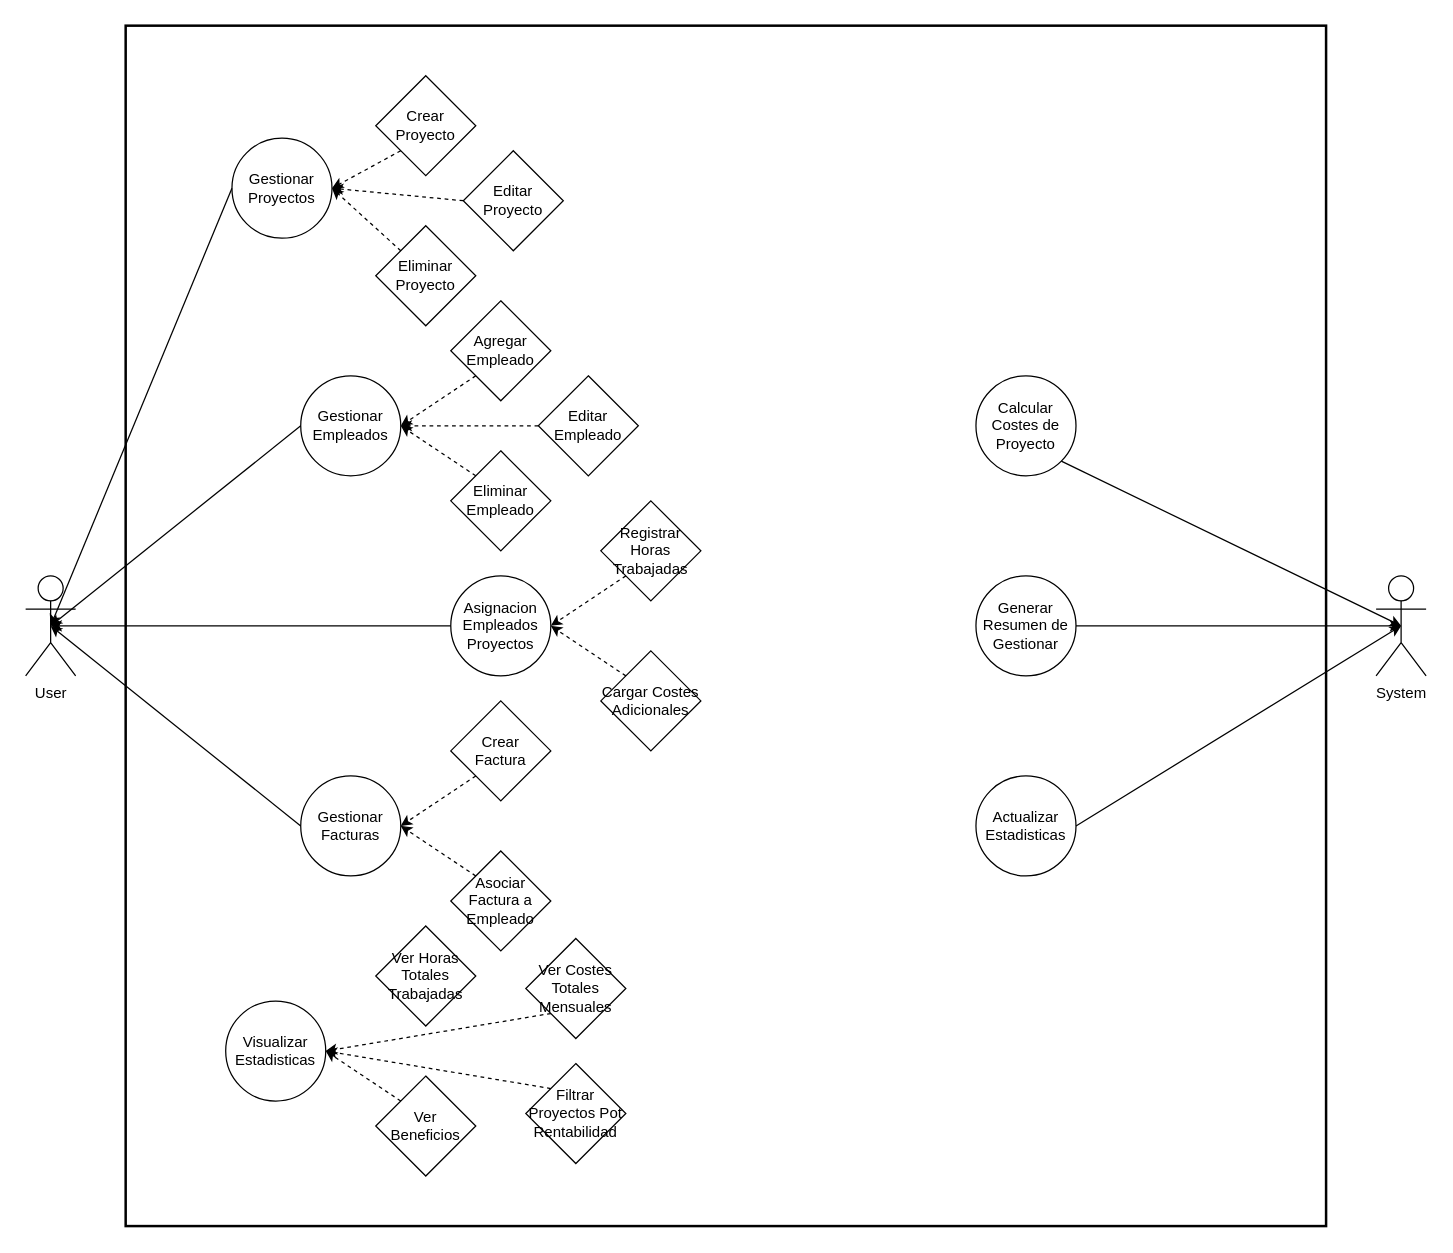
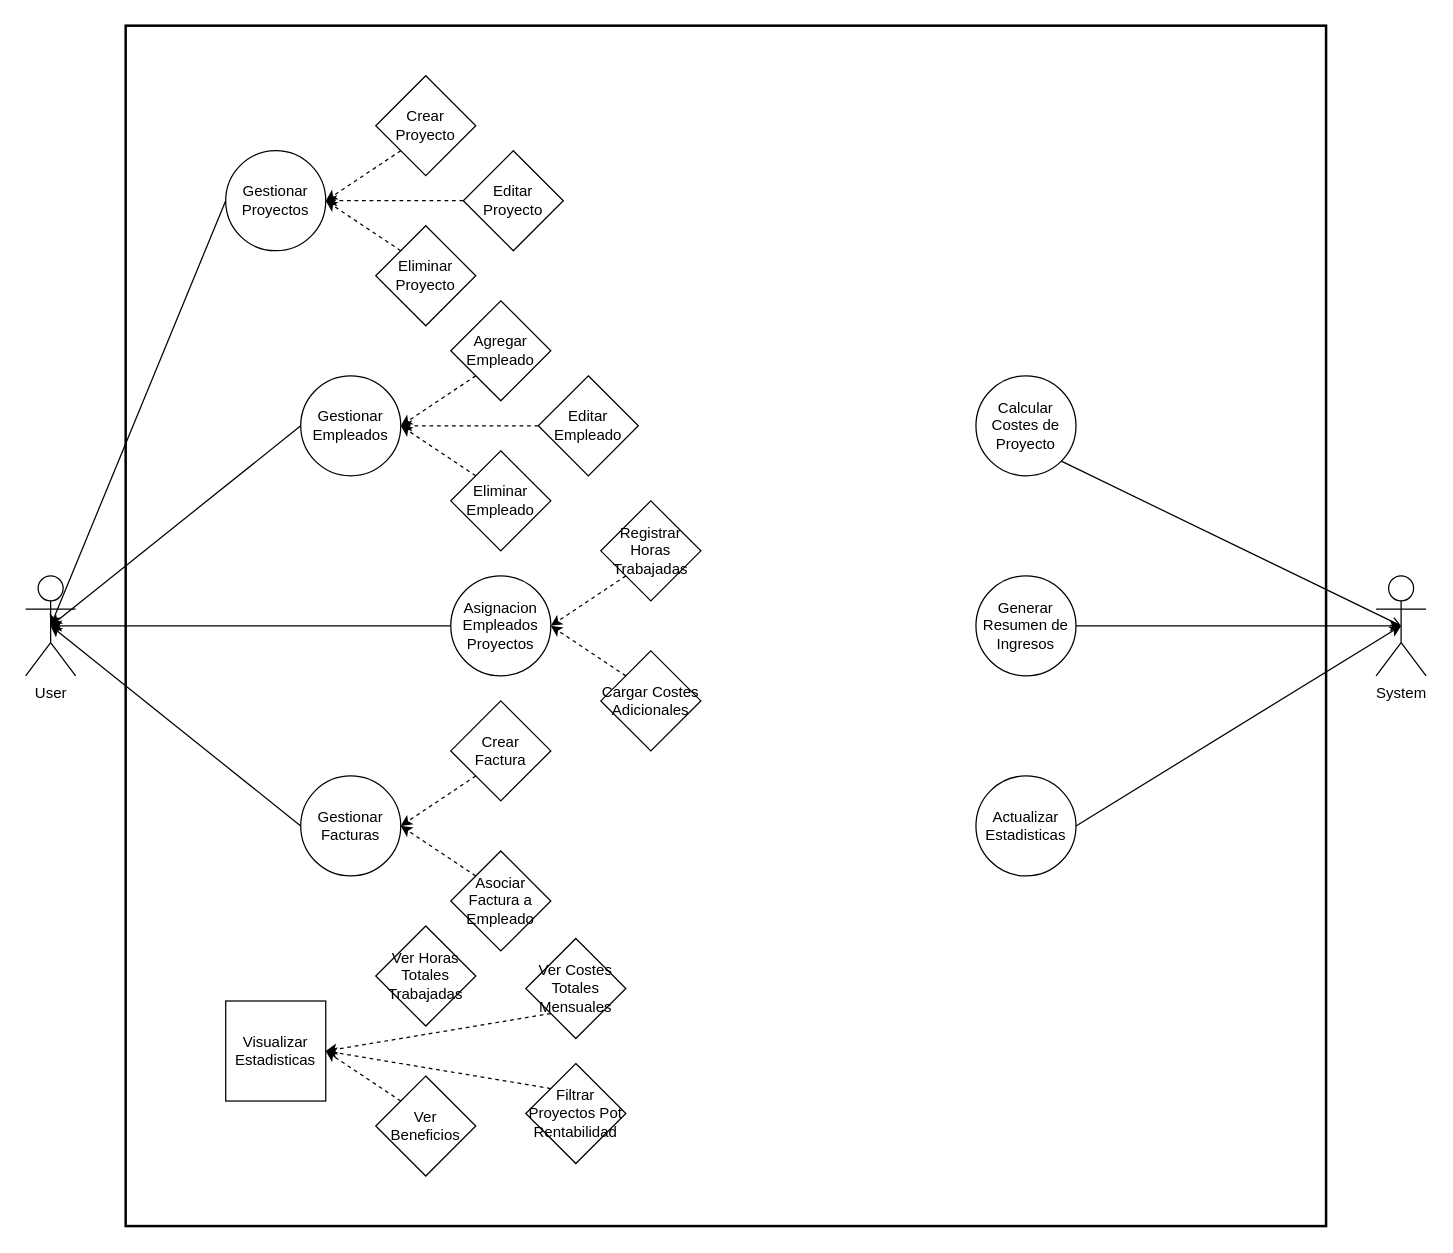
- <mxCell id="5" value="Gestionar&lt;br&gt;Proyectos" style="ellipse;whiteSpace=wrap;html=1;aspect=fixed;" vertex="1" parent="1"><mxGeometry x="185" y="110" width="80" height="80" as="geometry" /></mxCell>
+ <mxCell id="5" value="Gestionar&lt;br&gt;Proyectos" style="ellipse;whiteSpace=wrap;html=1;aspect=fixed;" vertex="1" parent="1"><mxGeometry x="180" y="120" width="80" height="80" as="geometry" /></mxCell>
- <mxCell id="12" value="" style="endArrow=classic;html=1;rounded=0;exitX=1;exitY=1;exitDx=0;exitDy=0;entryX=0.5;entryY=0.5;entryDx=0;entryDy=0;entryPerimeter=0;" edge="1" parent="1" source="10" target="4"><mxGeometry width="50" height="50" relative="1" as="geometry"><mxPoint x="1120" y="370" as="sourcePoint" /><mxPoint x="1170" y="320" as="targetPoint" /></mxGeometry></mxCell>
+ <mxCell id="12" value="" style="endArrow=open;html=1;rounded=0;exitX=1;exitY=1;exitDx=0;exitDy=0;entryX=0.5;entryY=0.5;entryDx=0;entryDy=0;entryPerimeter=0;" edge="1" parent="1" source="10" target="4"><mxGeometry width="50" height="50" relative="1" as="geometry"><mxPoint x="1120" y="370" as="sourcePoint" /><mxPoint x="1170" y="320" as="targetPoint" /></mxGeometry></mxCell>
- <mxCell id="9" value="Generar Resumen de Gestionar" style="ellipse;whiteSpace=wrap;html=1;aspect=fixed;" vertex="1" parent="1"><mxGeometry x="780" y="460" width="80" height="80" as="geometry" /></mxCell>
+ <mxCell id="9" value="Generar Resumen de Ingresos" style="ellipse;whiteSpace=wrap;html=1;aspect=fixed;" vertex="1" parent="1"><mxGeometry x="780" y="460" width="80" height="80" as="geometry" /></mxCell>
- <mxCell id="39" value="Visualizar Estadisticas" style="ellipse;whiteSpace=wrap;html=1;aspect=fixed;" vertex="1" parent="1"><mxGeometry x="180" y="800" width="80" height="80" as="geometry" /></mxCell>
+ <mxCell id="39" value="Visualizar Estadisticas" style="whiteSpace=wrap;html=1;aspect=fixed;rounded=0;" vertex="1" parent="1"><mxGeometry x="180" y="800" width="80" height="80" as="geometry" /></mxCell>
